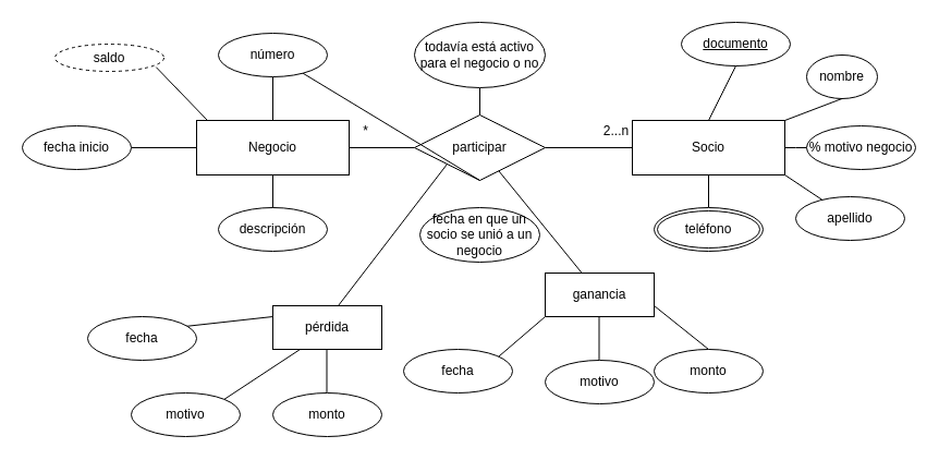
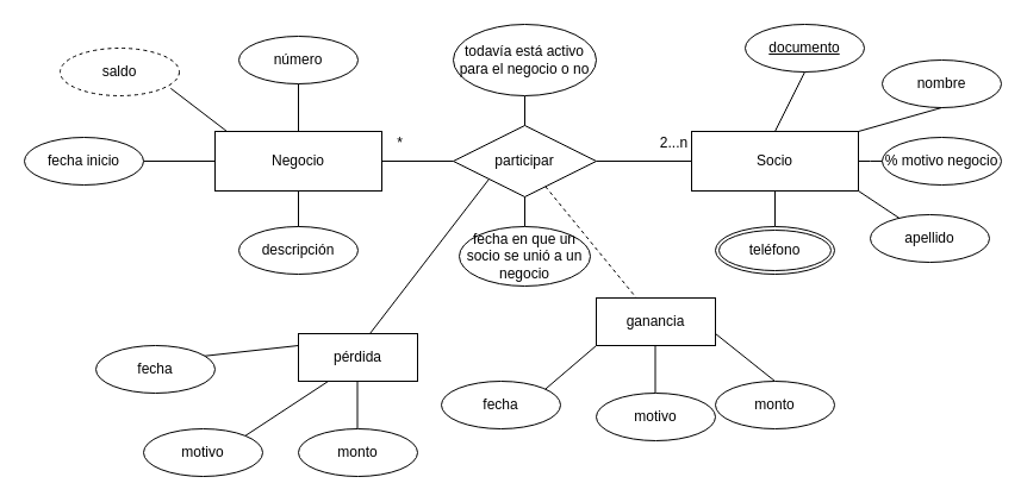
- <mxCell id="37" value="saldo" style="ellipse;whiteSpace=wrap;html=1;align=center;dashed=1;" vertex="1" parent="1"><mxGeometry x="50" y="40" width="100" height="25" as="geometry" /></mxCell>
+ <mxCell id="37" value="saldo" style="ellipse;whiteSpace=wrap;html=1;align=center;dashed=1;" vertex="1" parent="1"><mxGeometry x="50" y="40" width="100" height="40" as="geometry" /></mxCell>
- <mxCell id="7" value="nombre" style="ellipse;whiteSpace=wrap;html=1;align=center;" vertex="1" parent="1"><mxGeometry x="740" y="50" width="65" height="40" as="geometry" /></mxCell>
+ <mxCell id="7" value="nombre" style="ellipse;whiteSpace=wrap;html=1;align=center;" vertex="1" parent="1"><mxGeometry x="740" y="50" width="100" height="40" as="geometry" /></mxCell>
- <mxCell id="23" value="" style="endArrow=none;html=1;rounded=0;exitX=0.5;exitY=1;exitDx=0;exitDy=0;" edge="1" parent="1" source="5" target="3"><mxGeometry relative="1" as="geometry"><mxPoint x="400" y="190" as="sourcePoint" /><mxPoint x="440" y="220" as="targetPoint" /></mxGeometry></mxCell>
+ <mxCell id="23" value="" style="endArrow=none;html=1;rounded=0;exitX=0.5;exitY=1;exitDx=0;exitDy=0;" edge="1" parent="1" source="5" target="24"><mxGeometry relative="1" as="geometry"><mxPoint x="400" y="190" as="sourcePoint" /><mxPoint x="440" y="220" as="targetPoint" /></mxGeometry></mxCell>
- <mxCell id="29" value="" style="endArrow=none;html=1;rounded=0;" edge="1" parent="1" source="5" target="30"><mxGeometry relative="1" as="geometry"><mxPoint x="380" y="210" as="sourcePoint" /><mxPoint x="520" y="260" as="targetPoint" /></mxGeometry></mxCell>
+ <mxCell id="29" value="" style="endArrow=none;html=1;rounded=0;dashed=1;" edge="1" parent="1" source="5" target="30"><mxGeometry relative="1" as="geometry"><mxPoint x="380" y="210" as="sourcePoint" /><mxPoint x="520" y="260" as="targetPoint" /></mxGeometry></mxCell>
